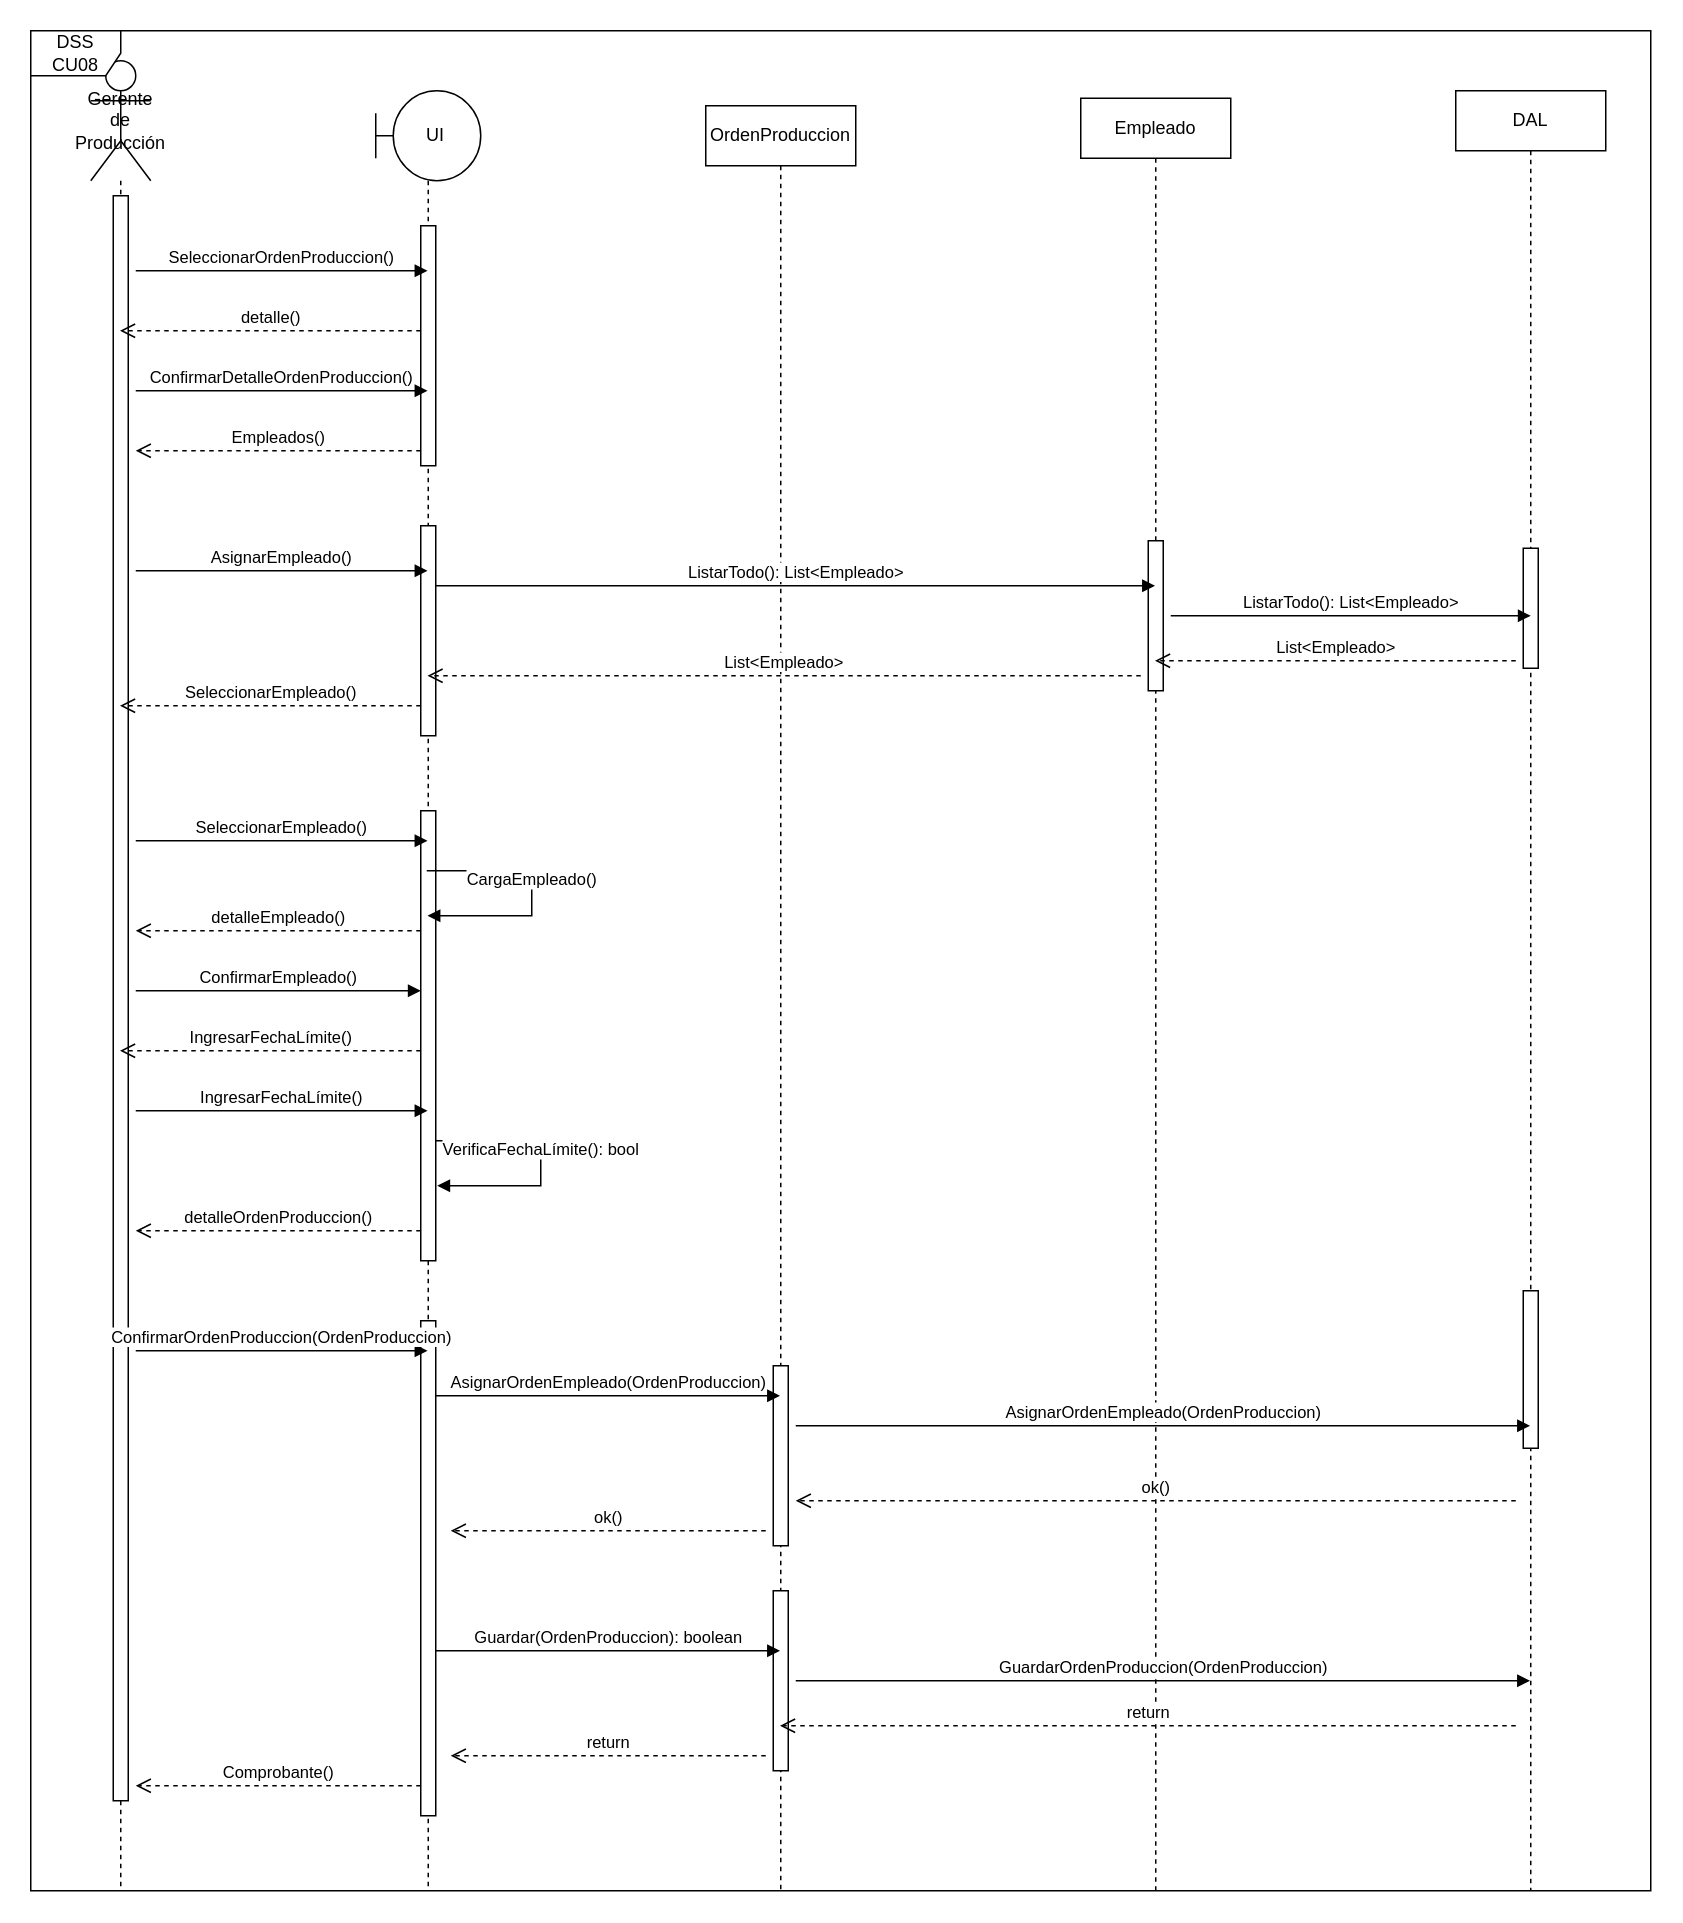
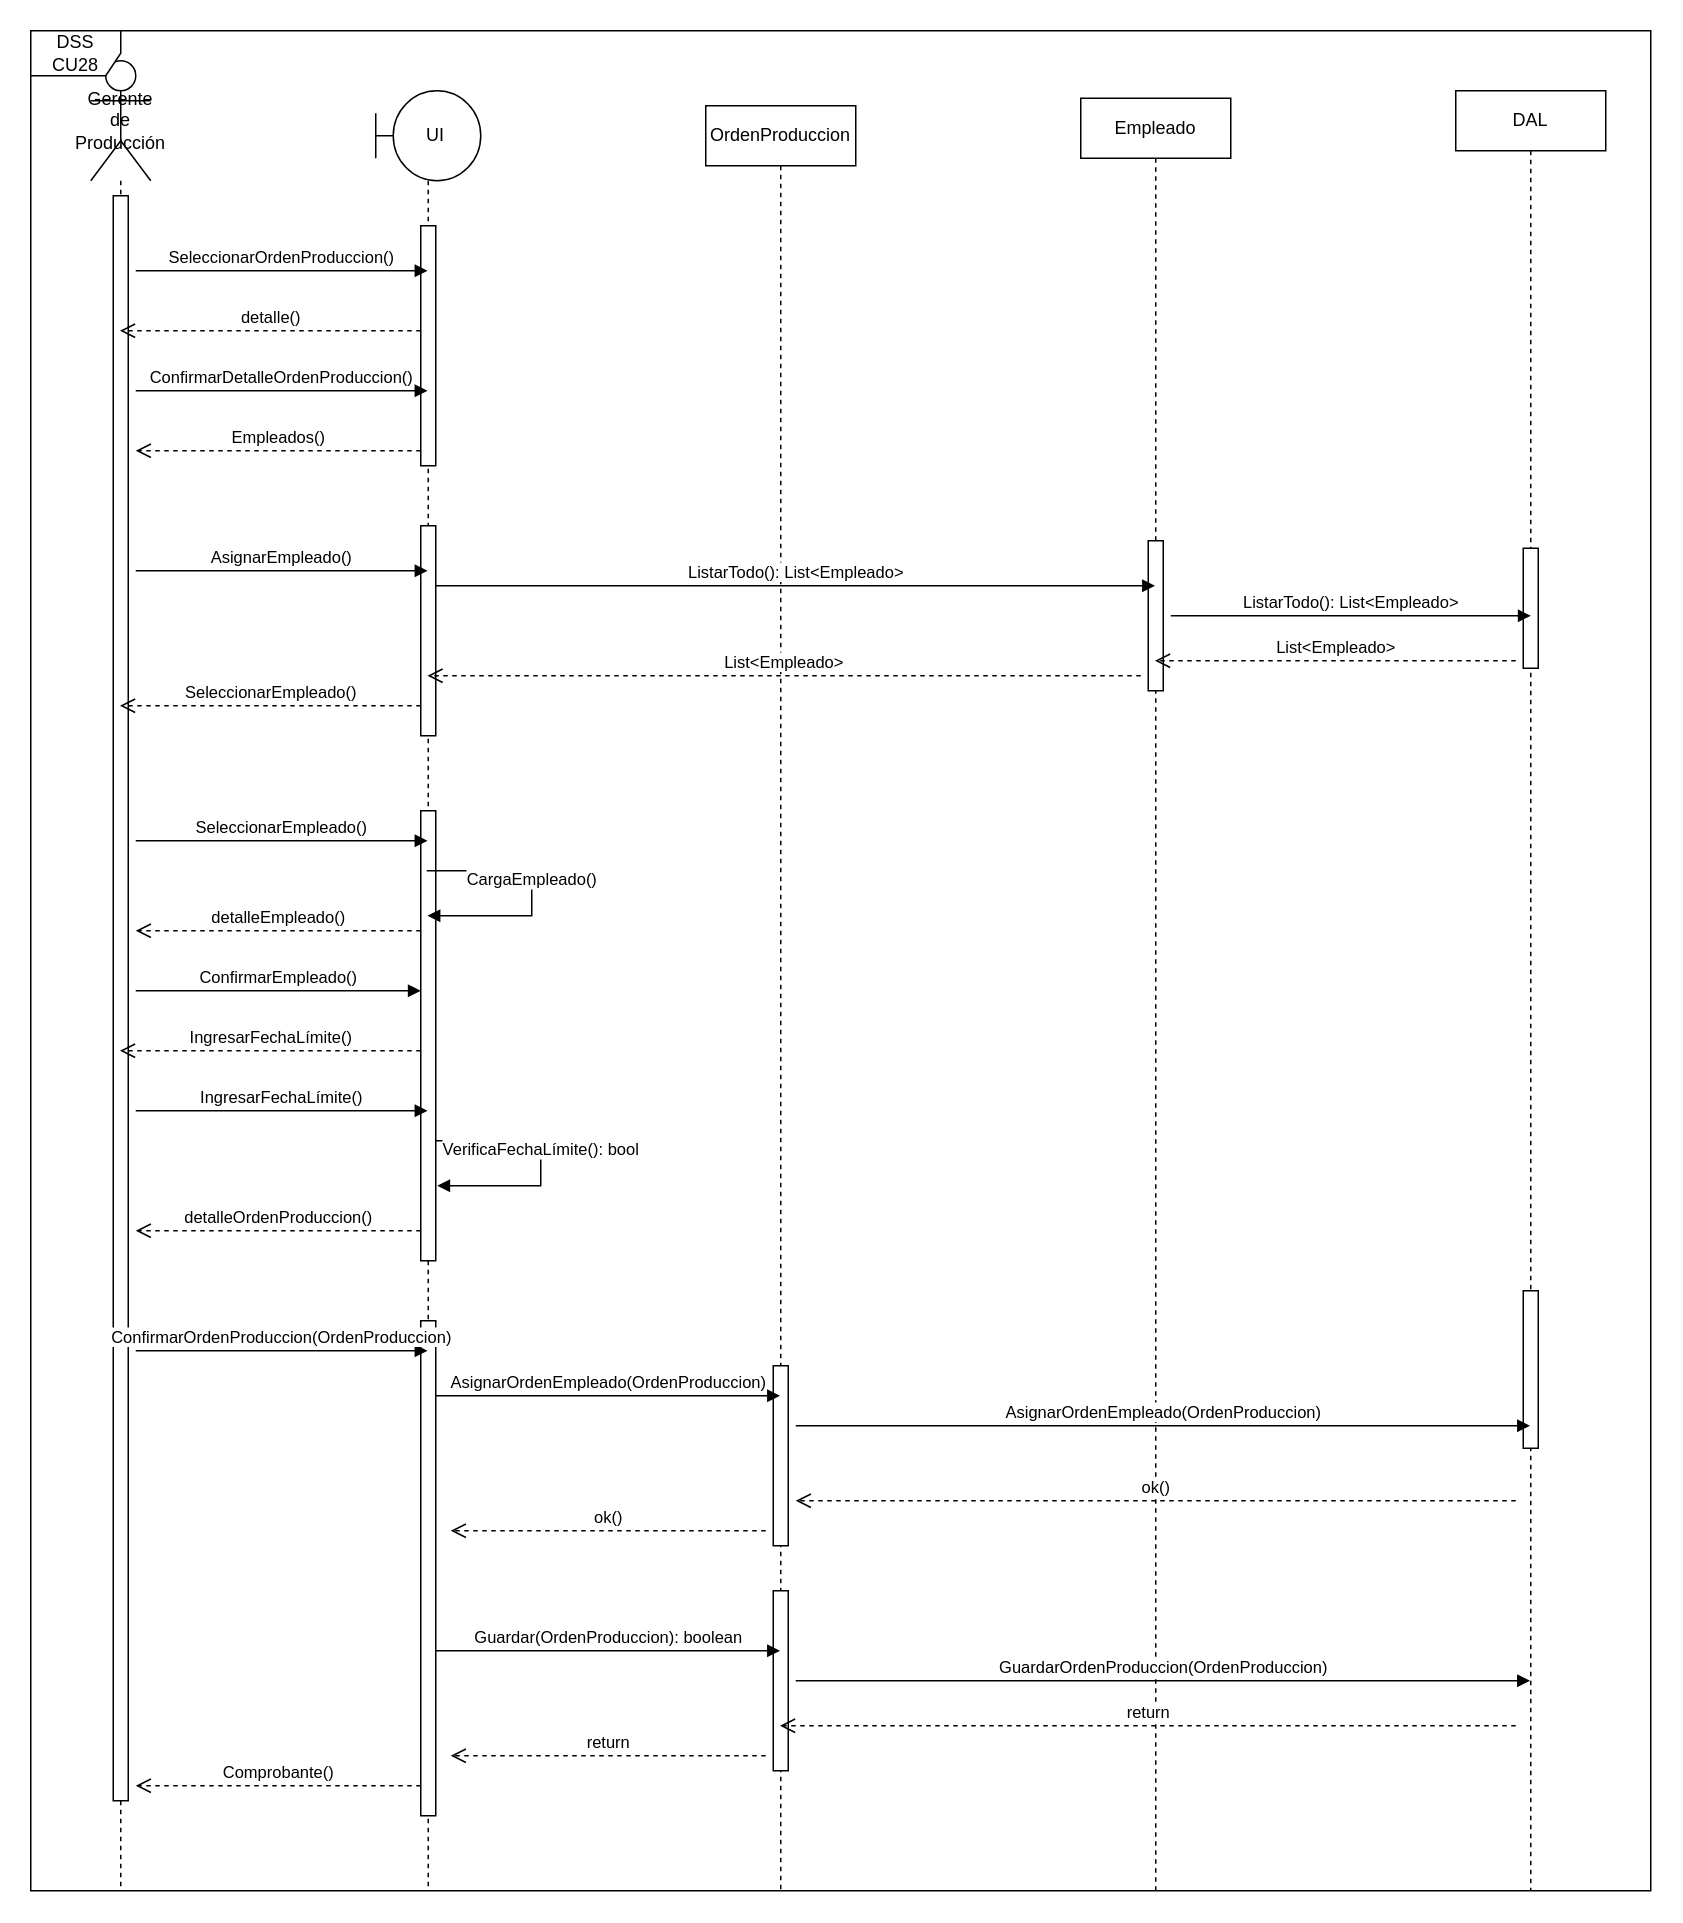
- <mxCell id="45" value="DSS CU08" style="shape=umlFrame;whiteSpace=wrap;html=1;pointerEvents=0;" vertex="1" parent="1"><mxGeometry x="20" y="20" width="1080" height="1240" as="geometry" /></mxCell>
+ <mxCell id="45" value="DSS CU28" style="shape=umlFrame;whiteSpace=wrap;html=1;pointerEvents=0;" vertex="1" parent="1"><mxGeometry x="20" y="20" width="1080" height="1240" as="geometry" /></mxCell>
